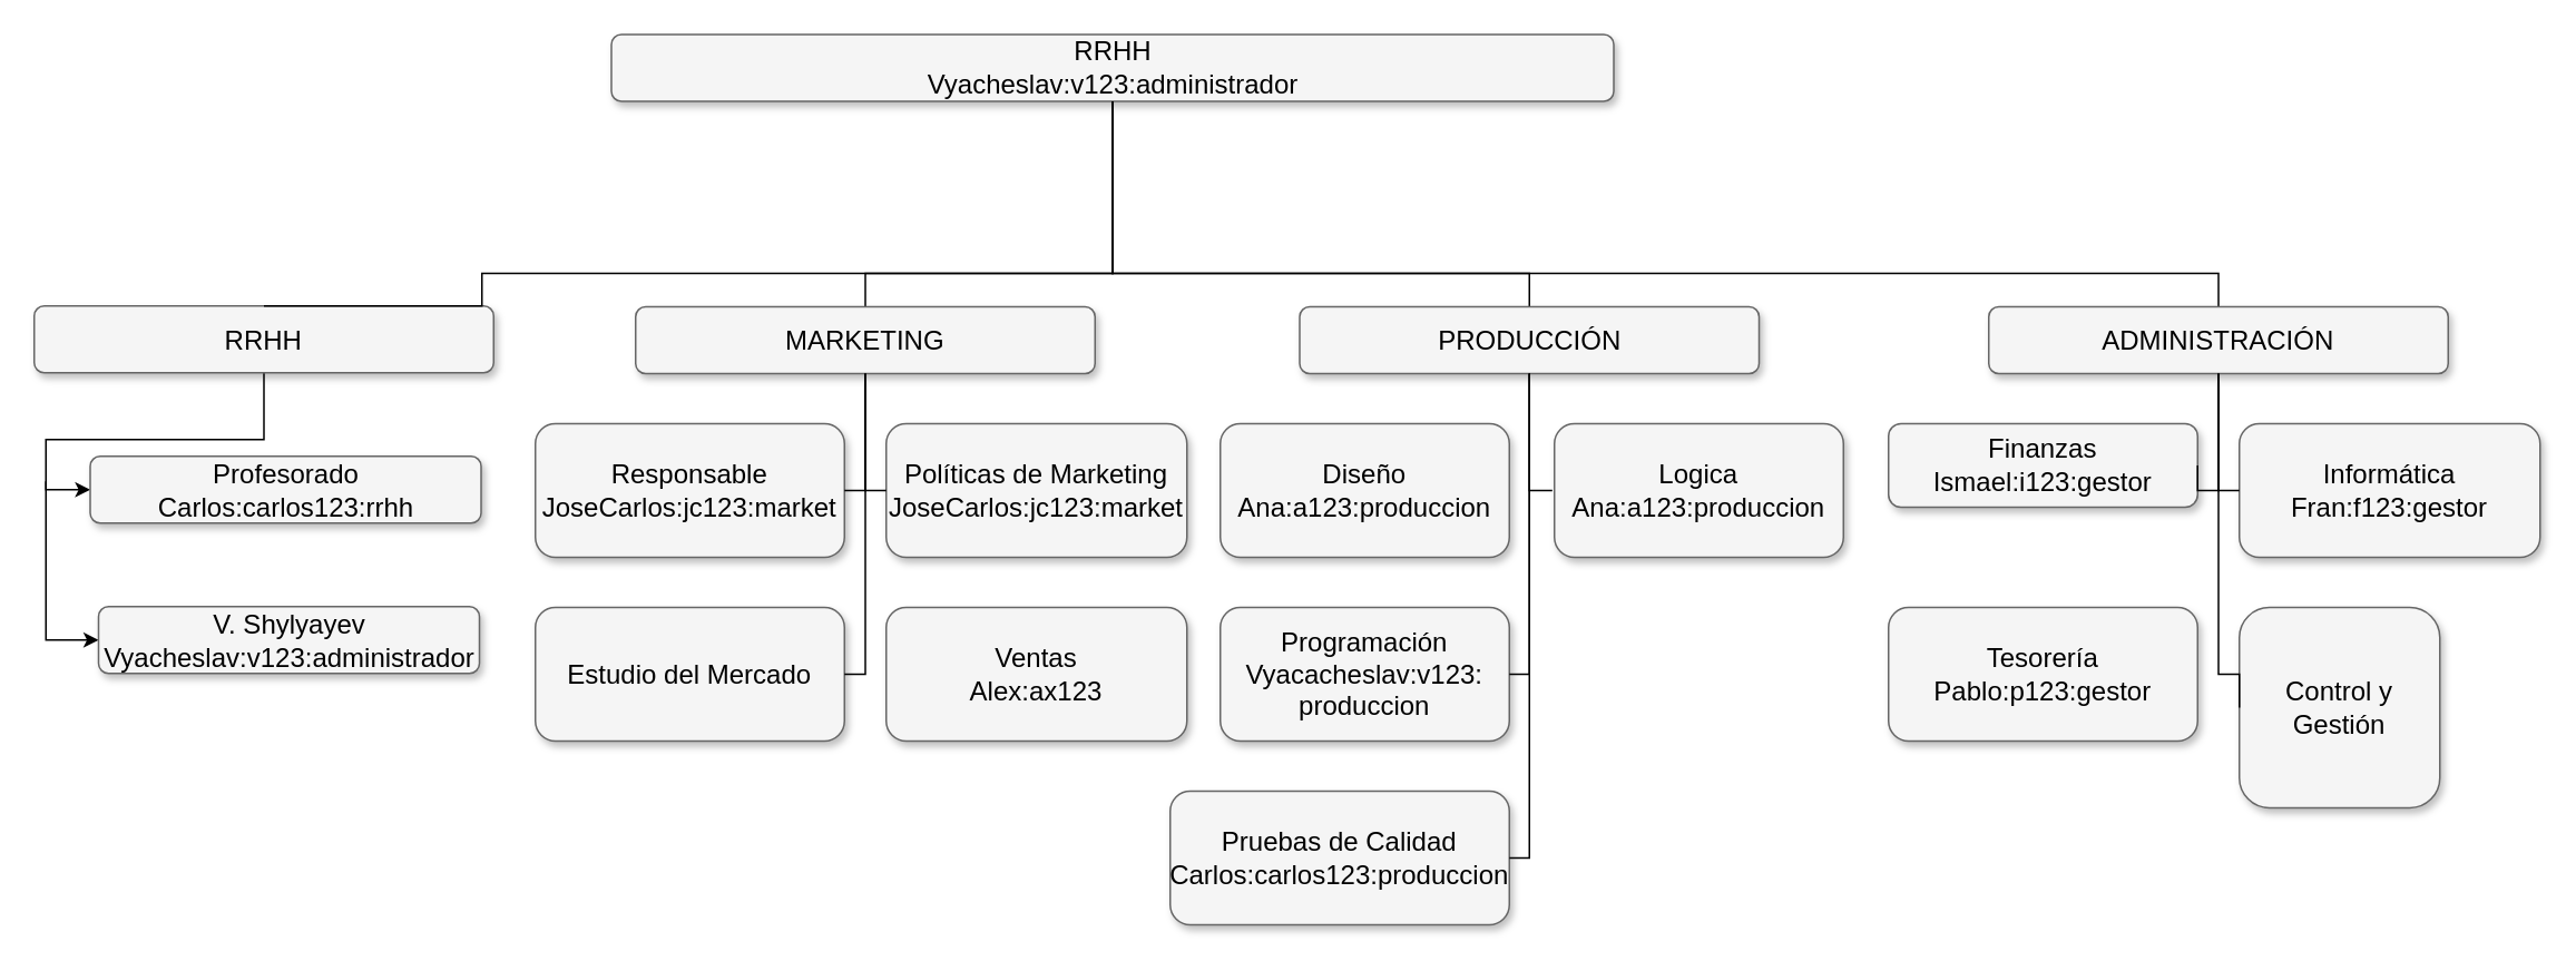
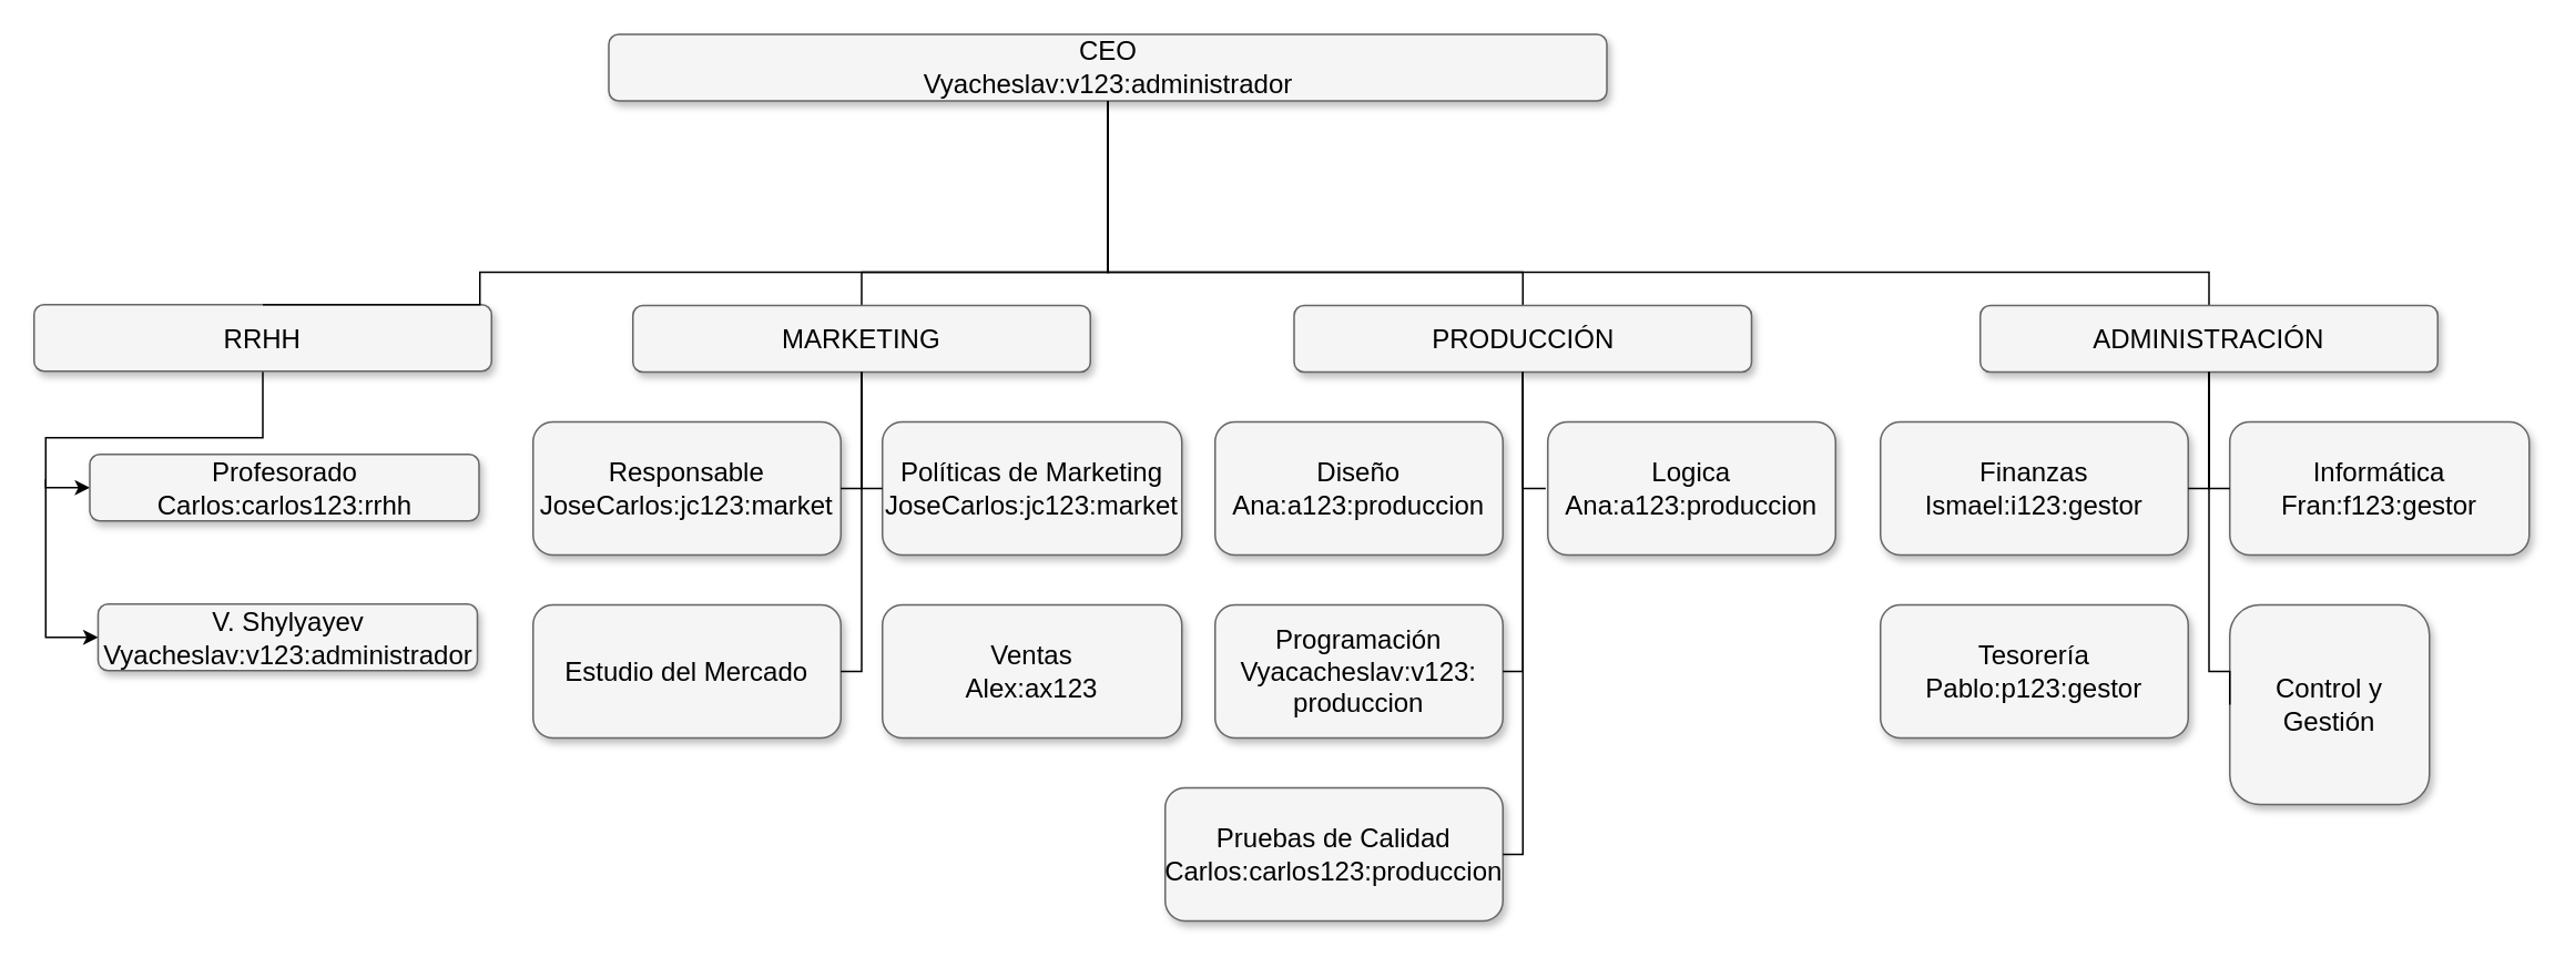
- <mxCell id="3" value="RRHH&lt;br&gt;Vyacheslav:v123:administrador" style="whiteSpace=wrap;html=1;rounded=1;shadow=1;strokeWidth=1;fontSize=16;align=center;fillColor=#f5f5f5;strokeColor=#666666;" parent="1" vertex="1"><mxGeometry x="365.5" y="20" width="600" height="40" as="geometry" /></mxCell>
+ <mxCell id="3" value="CEO&lt;br&gt;Vyacheslav:v123:administrador" style="whiteSpace=wrap;html=1;rounded=1;shadow=1;strokeWidth=1;fontSize=16;align=center;fillColor=#f5f5f5;strokeColor=#666666;" parent="1" vertex="1"><mxGeometry x="365.5" y="20" width="600" height="40" as="geometry" /></mxCell>
- <mxCell id="17" value="Finanzas&lt;br&gt;Ismael:i123:gestor" style="whiteSpace=wrap;html=1;rounded=1;shadow=1;strokeWidth=1;fontSize=16;align=center;fillColor=#f5f5f5;strokeColor=#666666;" parent="1" vertex="1"><mxGeometry x="1130" y="253" width="185" height="50" as="geometry" /></mxCell>
+ <mxCell id="17" value="Finanzas&lt;br&gt;Ismael:i123:gestor" style="whiteSpace=wrap;html=1;rounded=1;shadow=1;strokeWidth=1;fontSize=16;align=center;fillColor=#f5f5f5;strokeColor=#666666;" parent="1" vertex="1"><mxGeometry x="1130" y="253" width="185" height="80" as="geometry" /></mxCell>
